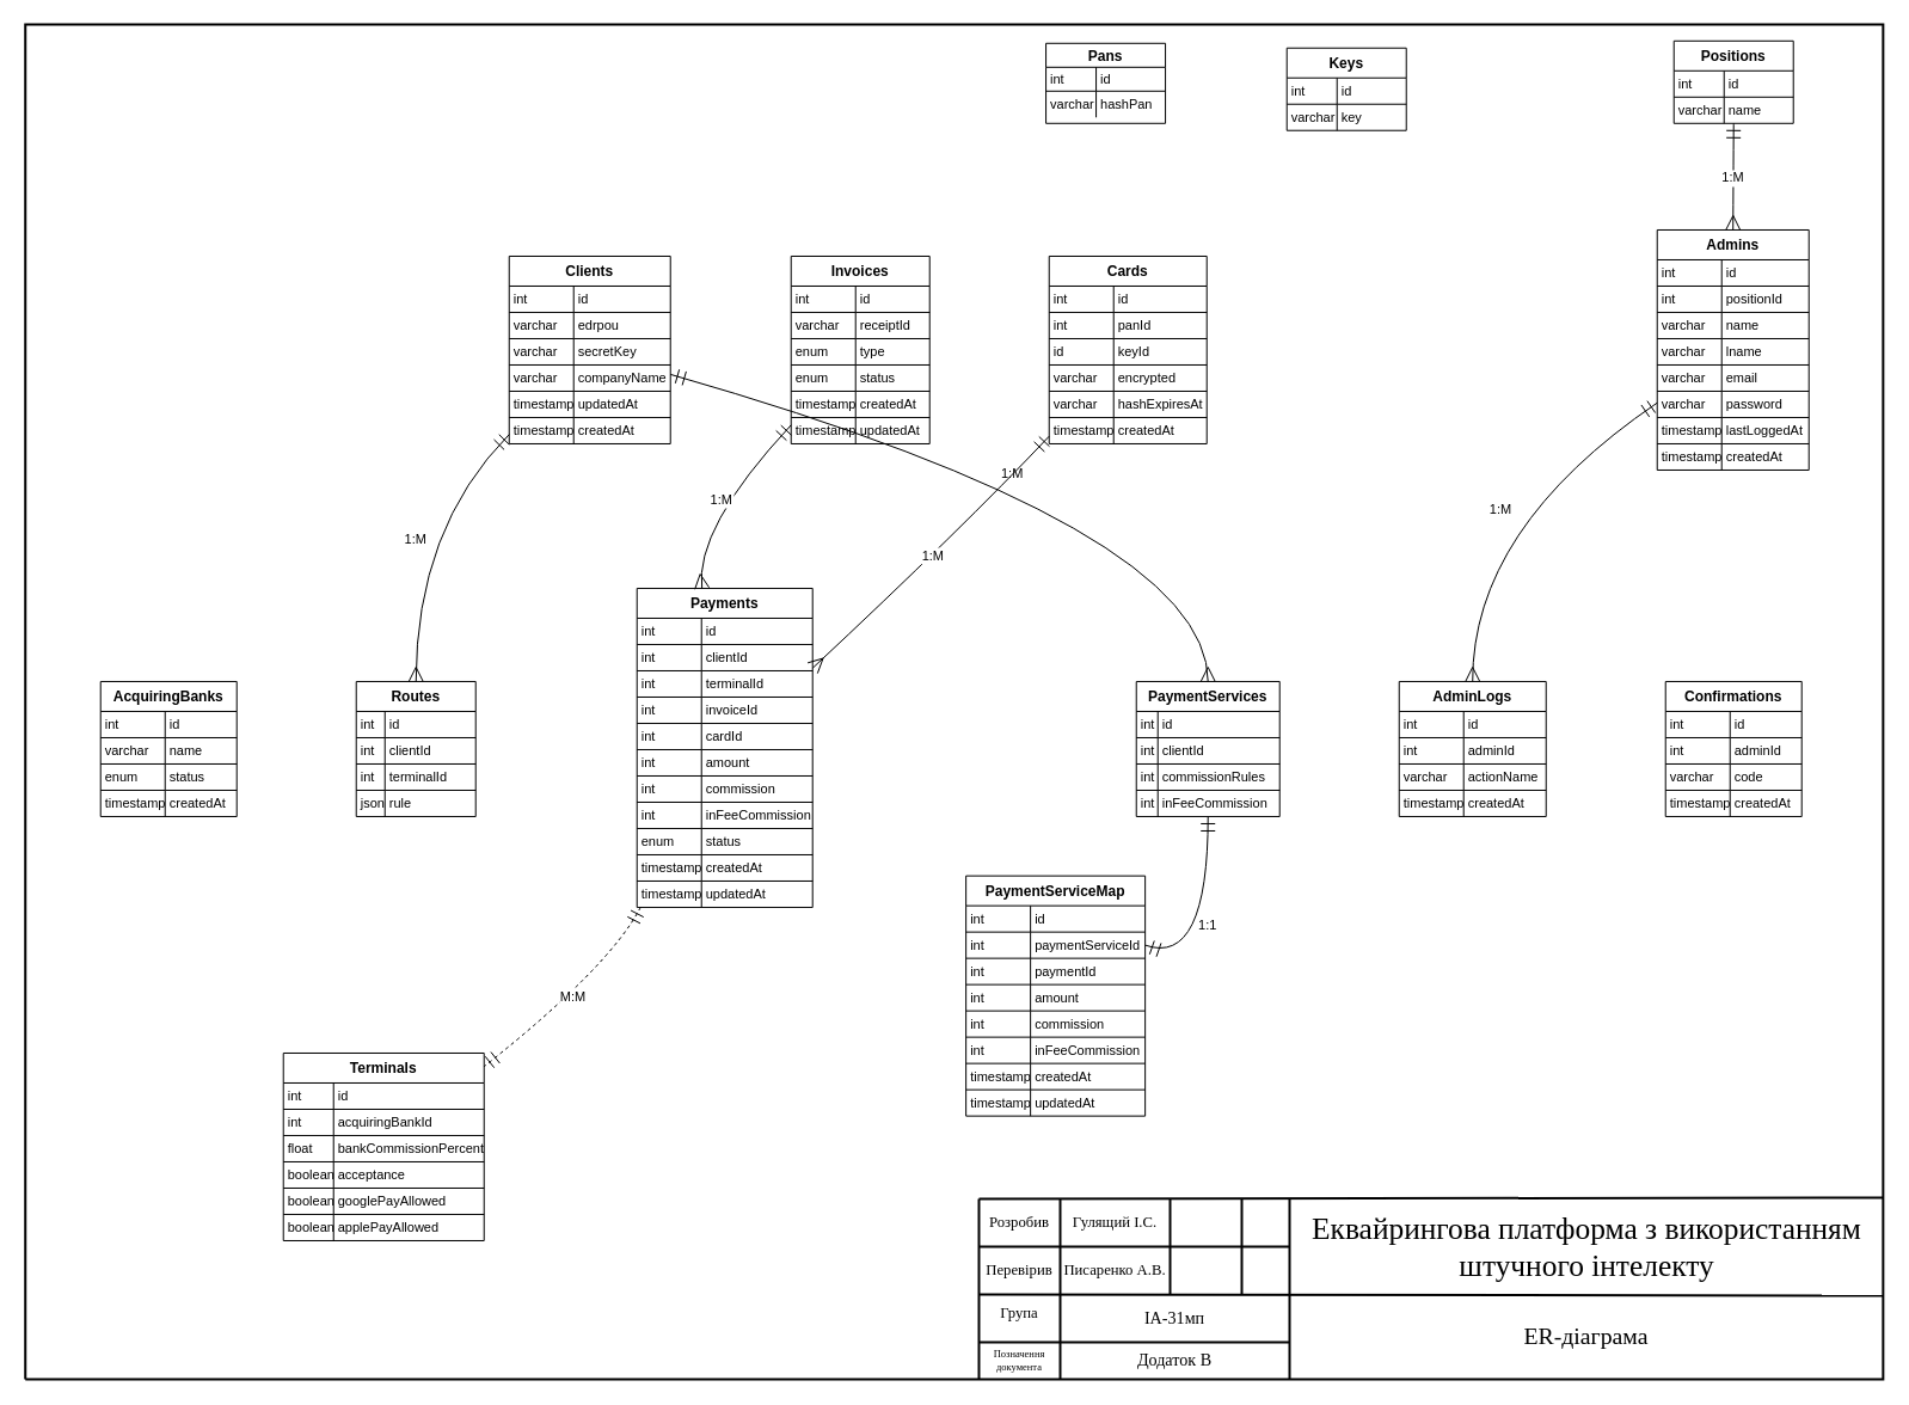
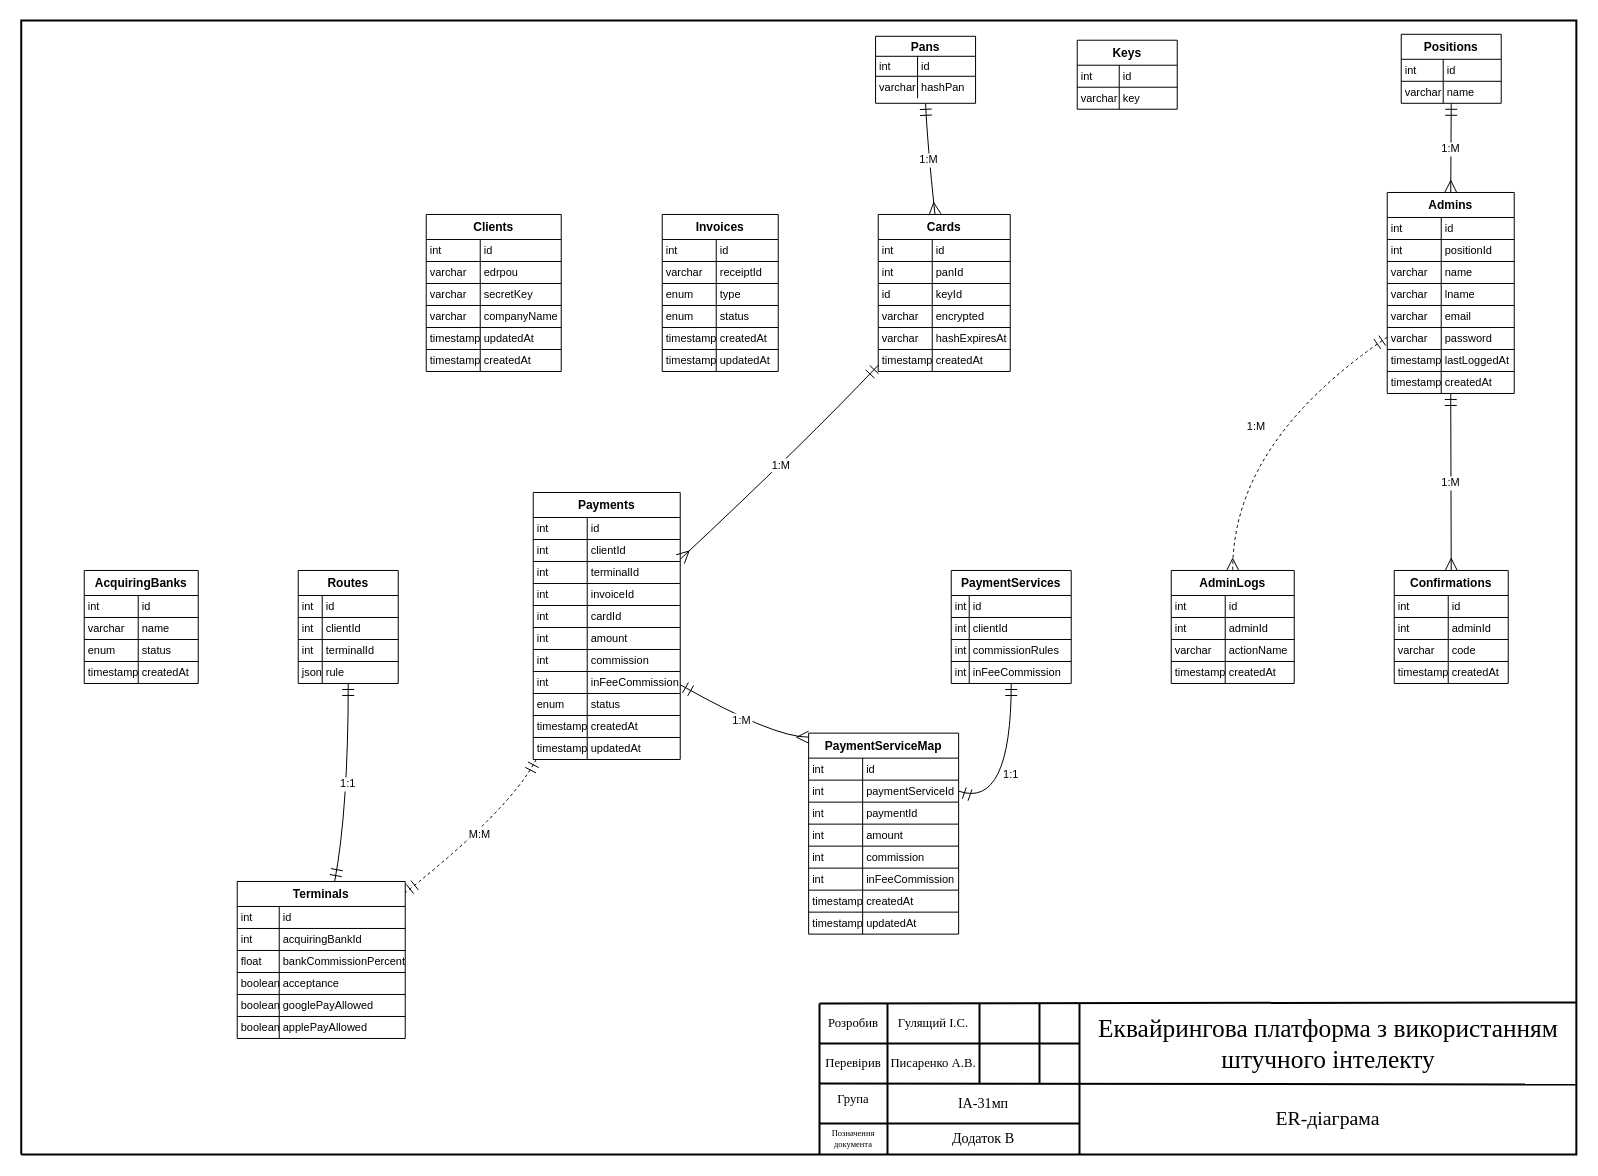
+ <mxCell id="276" value="1:M" style="curved=1;startArrow=ERmandOne;startSize=10;;endArrow=ERmany;endSize=10;;exitX=0.5;exitY=1;entryX=0.43;entryY=0;rounded=0;" edge="1" parent="1" source="177" target="158"><mxGeometry relative="1" as="geometry"><Array as="points"><mxPoint x="926.73" y="141.977" /></Array></mxGeometry></mxCell>
- <mxCell id="274" value="1:M" style="curved=1;startArrow=ERmandOne;startSize=10;;endArrow=ERmany;endSize=10;;exitX=0;exitY=0.9;entryX=0.37;entryY=0;rounded=0;" edge="1" parent="1" source="191" target="99"><mxGeometry relative="1" as="geometry"><Array as="points"><mxPoint x="580.73" y="441.977" /></Array></mxGeometry></mxCell>
- <mxCell id="279" value="1:M" style="curved=1;startArrow=ERmandOne;startSize=10;;endArrow=ERmany;endSize=10;;exitX=0;exitY=0.72;entryX=0.5;entryY=0;rounded=0;" edge="1" parent="1" source="210" target="242"><mxGeometry relative="1" as="geometry"><Array as="points"><mxPoint x="1231.73" y="441.977" /></Array></mxGeometry></mxCell>
+ <mxCell id="279" value="1:M" style="curved=1;startArrow=ERmandOne;startSize=10;endArrow=ERmany;endSize=10;exitX=0;exitY=0.72;entryX=0.5;entryY=0;rounded=0;dashed=1;" edge="1" parent="1" source="210" target="242"><mxGeometry relative="1" as="geometry"><Array as="points"><mxPoint x="1231.73" y="441.977" /></Array></mxGeometry></mxCell>
- <mxCell id="268" value="1:M" style="curved=1;startArrow=ERmandOne;startSize=10;;endArrow=ERmany;endSize=10;;exitX=1;exitY=0.63;entryX=0.5;entryY=0;rounded=0;" edge="1" parent="1" source="22" target="41"><mxGeometry relative="1" as="geometry"><Array as="points"><mxPoint x="1010.73" y="441.977" /></Array></mxGeometry></mxCell>
- <mxCell id="270" value="1:M" style="curved=1;startArrow=ERmandOne;startSize=10;;endArrow=ERmany;endSize=10;;exitX=0;exitY=0.95;entryX=0.5;entryY=0;rounded=0;" edge="1" parent="1" source="22" target="86"><mxGeometry relative="1" as="geometry"><Array as="points"><mxPoint x="347.73" y="441.977" /></Array></mxGeometry></mxCell>
+ <mxCell id="277" value="1:M" style="curved=1;startArrow=ERmandOne;startSize=10;;endArrow=ERmany;endSize=10;;exitX=0.5;exitY=1;entryX=0.5;entryY=0;rounded=0;" edge="1" parent="1" source="210" target="255"><mxGeometry relative="1" as="geometry"><Array as="points" /></mxGeometry></mxCell>
+ <mxCell id="272" value="1:M" style="curved=1;startArrow=ERmandOne;startSize=10;;endArrow=ERmany;endSize=10;;exitX=1;exitY=0.72;entryX=0;entryY=0.02;rounded=0;" edge="1" parent="1" source="99" target="133"><mxGeometry relative="1" as="geometry"><Array as="points"><mxPoint x="773" y="737" /></Array></mxGeometry></mxCell>
+ <mxCell id="269" value="1:1" style="curved=1;startArrow=ERmandOne;startSize=10;;endArrow=ERmandOne;endSize=10;;exitX=0.5;exitY=1;entryX=0.58;entryY=0;rounded=0;" edge="1" parent="1" source="86" target="54"><mxGeometry relative="1" as="geometry"><Array as="points"><mxPoint x="347.73" y="808.977" /></Array></mxGeometry></mxCell>
